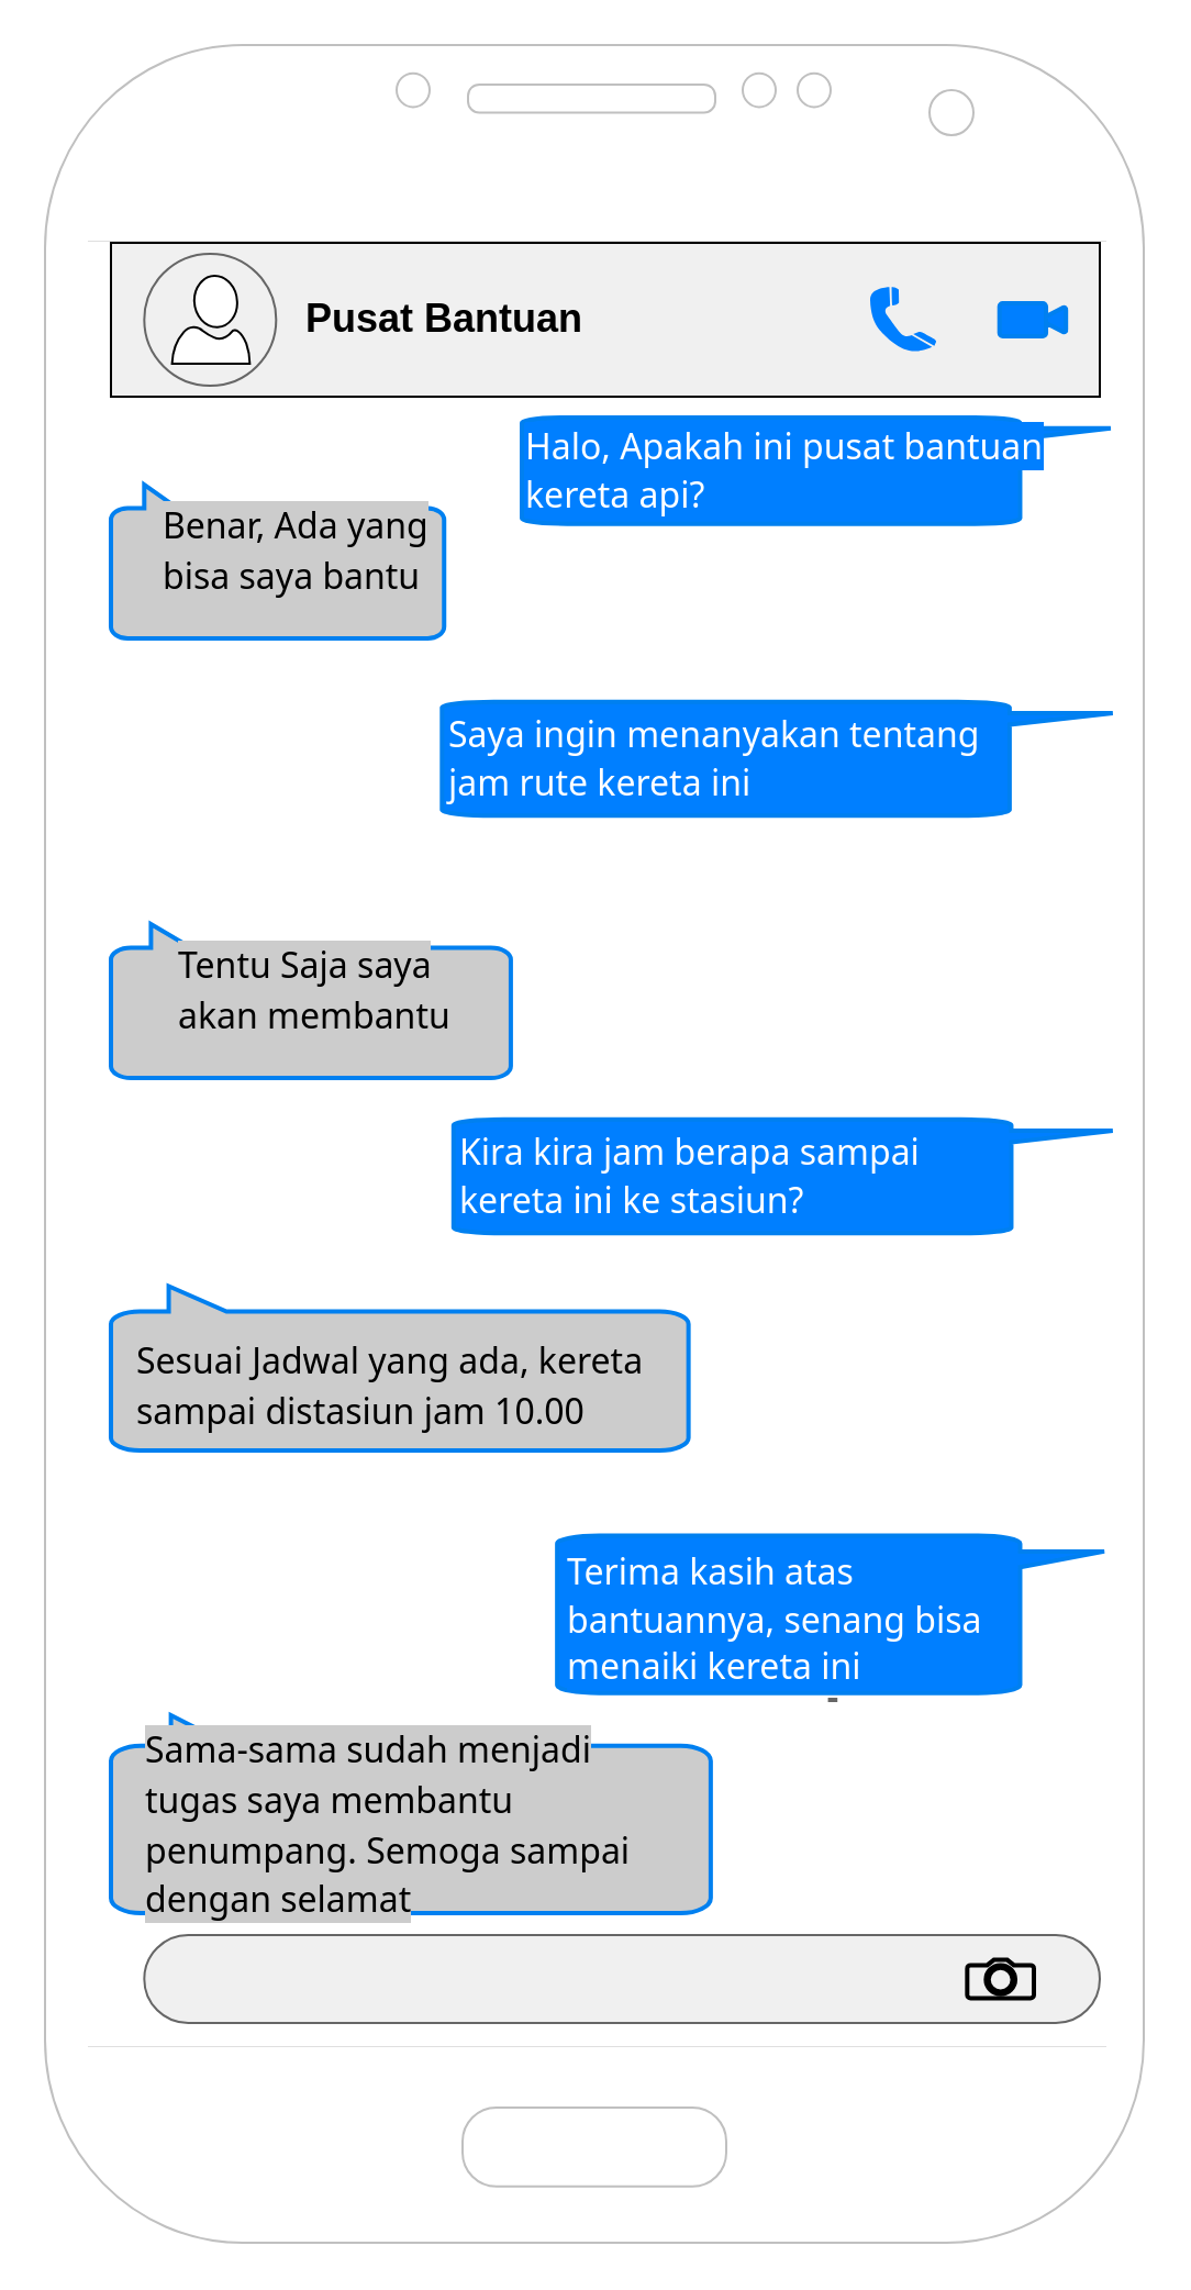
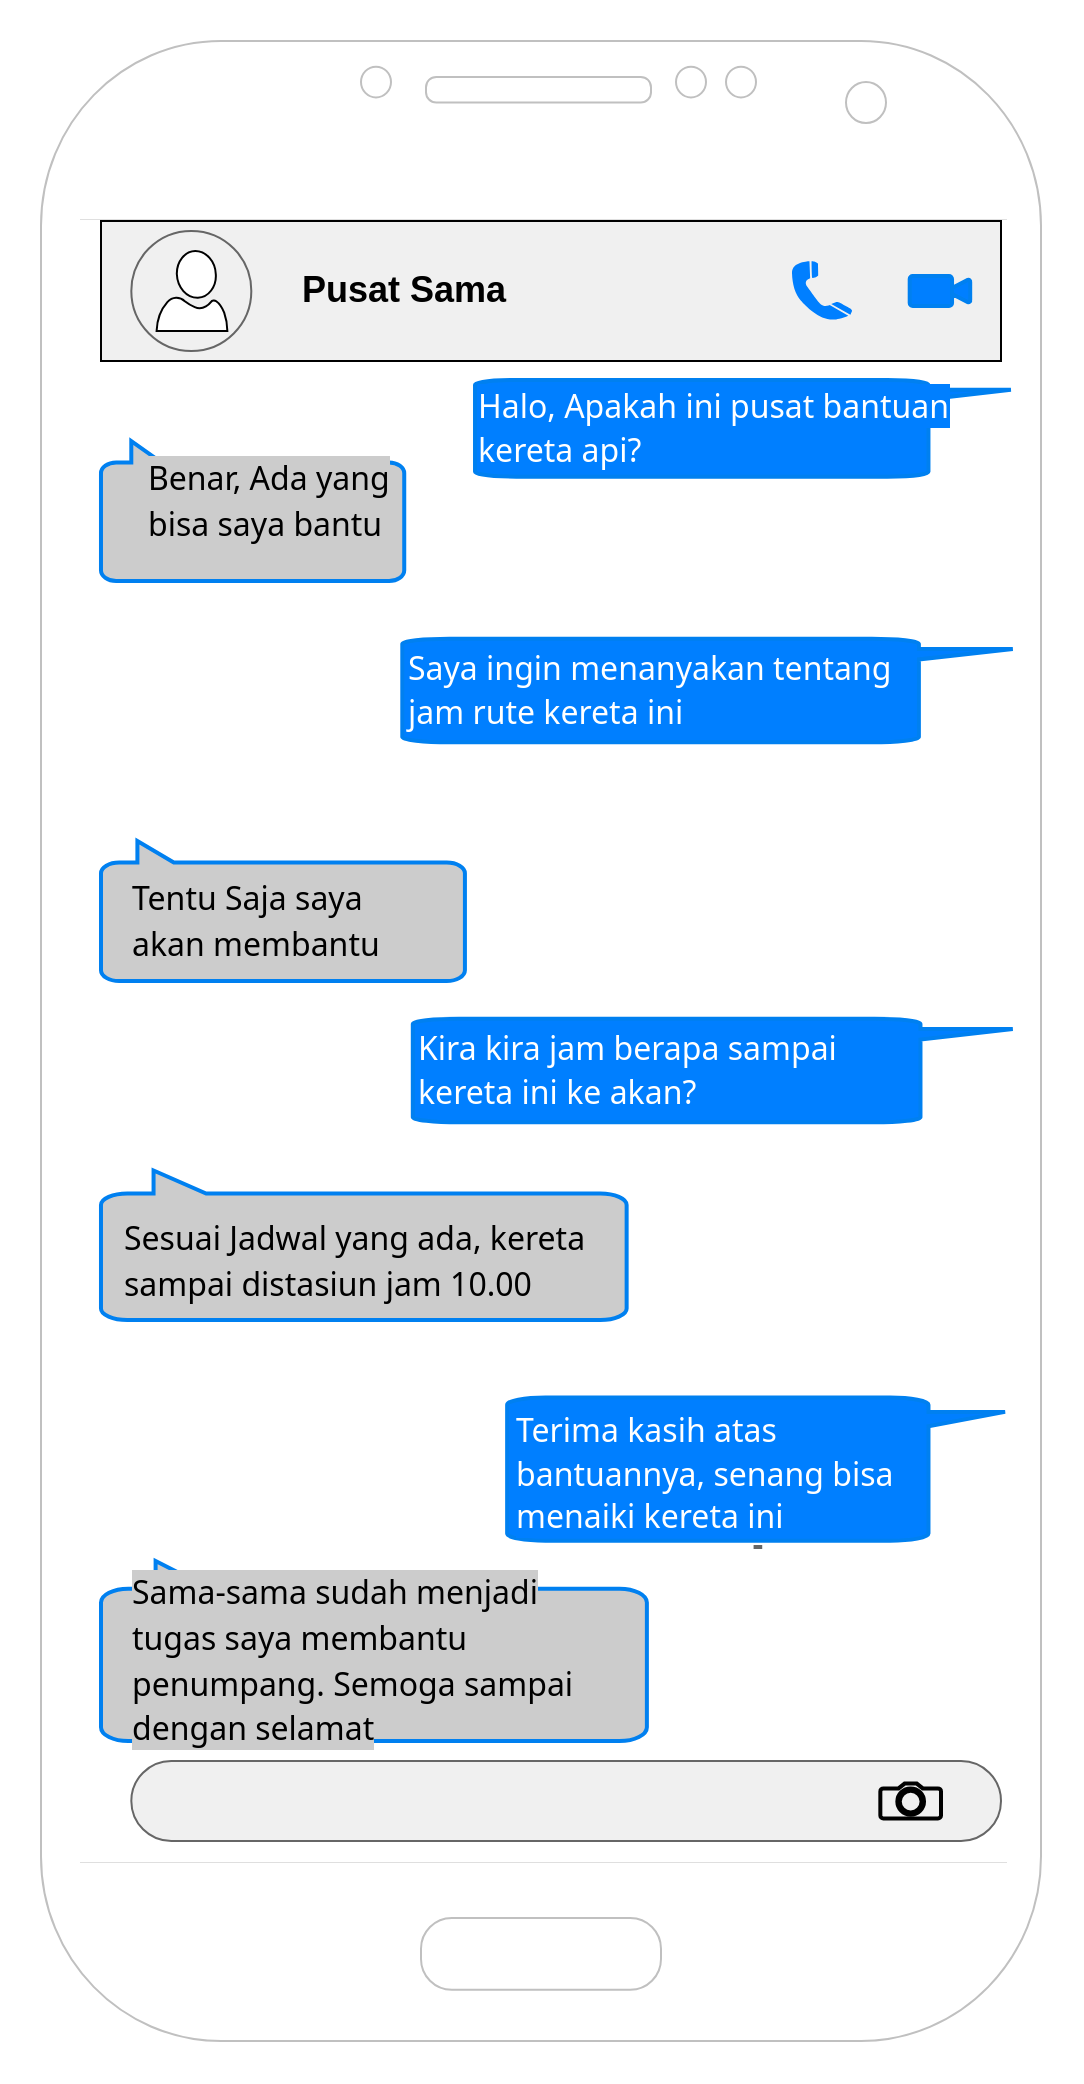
- <mxCell id="9" value="&lt;font color=&quot;#000000&quot;&gt;&lt;span style=&quot;font-size: 18px;&quot;&gt;&lt;b&gt;Pusat Bantuan&lt;/b&gt;&lt;/span&gt;&lt;/font&gt;" style="text;strokeColor=none;align=center;fillColor=none;html=1;verticalAlign=middle;whiteSpace=wrap;rounded=0;" vertex="1" parent="3"><mxGeometry x="65.707" y="20" width="171.848" height="30" as="geometry" /></mxCell>
+ <mxCell id="9" value="&lt;font color=&quot;#000000&quot;&gt;&lt;span style=&quot;font-size: 18px;&quot;&gt;&lt;b&gt;Pusat Sama&lt;/b&gt;&lt;/span&gt;&lt;/font&gt;" style="text;strokeColor=none;align=center;fillColor=none;html=1;verticalAlign=middle;whiteSpace=wrap;rounded=0;" vertex="1" parent="3"><mxGeometry x="65.707" y="20" width="171.848" height="30" as="geometry" /></mxCell>
- <mxCell id="21" value="&lt;div style=&quot;text-align: start;&quot;&gt;&lt;font face=&quot;Söhne, ui-sans-serif, system-ui, -apple-system, Segoe UI, Roboto, Ubuntu, Cantarell, Noto Sans, sans-serif, Helvetica Neue, Arial, Apple Color Emoji, Segoe UI Emoji, Segoe UI Symbol, Noto Color Emoji&quot;&gt;&lt;span style=&quot;font-size: 16px; background-color: rgb(204, 204, 204);&quot;&gt;Tentu Saja saya akan membantu&lt;/span&gt;&lt;/font&gt;&lt;/div&gt;" style="text;strokeColor=none;align=center;fillColor=none;html=1;verticalAlign=middle;whiteSpace=wrap;rounded=0;fontSize=18;fontColor=#000000;" vertex="1" parent="3"><mxGeometry x="30.163" y="320" width="126.359" height="40" as="geometry" /></mxCell>
+ <mxCell id="21" value="&lt;div style=&quot;text-align: start;&quot;&gt;&lt;font face=&quot;Söhne, ui-sans-serif, system-ui, -apple-system, Segoe UI, Roboto, Ubuntu, Cantarell, Noto Sans, sans-serif, Helvetica Neue, Arial, Apple Color Emoji, Segoe UI Emoji, Segoe UI Symbol, Noto Color Emoji&quot;&gt;&lt;span style=&quot;font-size: 16px; background-color: rgb(204, 204, 204);&quot;&gt;Tentu Saja saya akan membantu&lt;/span&gt;&lt;/font&gt;&lt;/div&gt;" style="text;strokeColor=none;align=center;fillColor=none;html=1;verticalAlign=middle;whiteSpace=wrap;rounded=0;fontSize=18;fontColor=#000000;" vertex="1" parent="3"><mxGeometry x="15.163" y="330" width="126.359" height="40" as="geometry" /></mxCell>
- <mxCell id="23" value="&lt;span style=&quot;color: rgb(255, 255, 255); font-family: Söhne, ui-sans-serif, system-ui, -apple-system, &amp;quot;Segoe UI&amp;quot;, Roboto, Ubuntu, Cantarell, &amp;quot;Noto Sans&amp;quot;, sans-serif, &amp;quot;Helvetica Neue&amp;quot;, Arial, &amp;quot;Apple Color Emoji&amp;quot;, &amp;quot;Segoe UI Emoji&amp;quot;, &amp;quot;Segoe UI Symbol&amp;quot;, &amp;quot;Noto Color Emoji&amp;quot;; font-size: 16px; background-color: rgb(0, 127, 255);&quot;&gt;Kira kira jam berapa sampai kereta ini ke stasiun?&lt;/span&gt;" style="text;strokeColor=none;align=left;fillColor=none;html=1;verticalAlign=middle;whiteSpace=wrap;rounded=0;fontSize=18;fontColor=#000000;" vertex="1" parent="3"><mxGeometry x="156.685" y="374.76" width="262.826" height="100" as="geometry" /></mxCell>
+ <mxCell id="23" value="&lt;span style=&quot;color: rgb(255, 255, 255); font-family: Söhne, ui-sans-serif, system-ui, -apple-system, &amp;quot;Segoe UI&amp;quot;, Roboto, Ubuntu, Cantarell, &amp;quot;Noto Sans&amp;quot;, sans-serif, &amp;quot;Helvetica Neue&amp;quot;, Arial, &amp;quot;Apple Color Emoji&amp;quot;, &amp;quot;Segoe UI Emoji&amp;quot;, &amp;quot;Segoe UI Symbol&amp;quot;, &amp;quot;Noto Color Emoji&amp;quot;; font-size: 16px; background-color: rgb(0, 127, 255);&quot;&gt;Kira kira jam berapa sampai kereta ini ke akan?&lt;/span&gt;" style="text;strokeColor=none;align=left;fillColor=none;html=1;verticalAlign=middle;whiteSpace=wrap;rounded=0;fontSize=18;fontColor=#000000;" vertex="1" parent="3"><mxGeometry x="156.685" y="374.76" width="262.826" height="100" as="geometry" /></mxCell>
